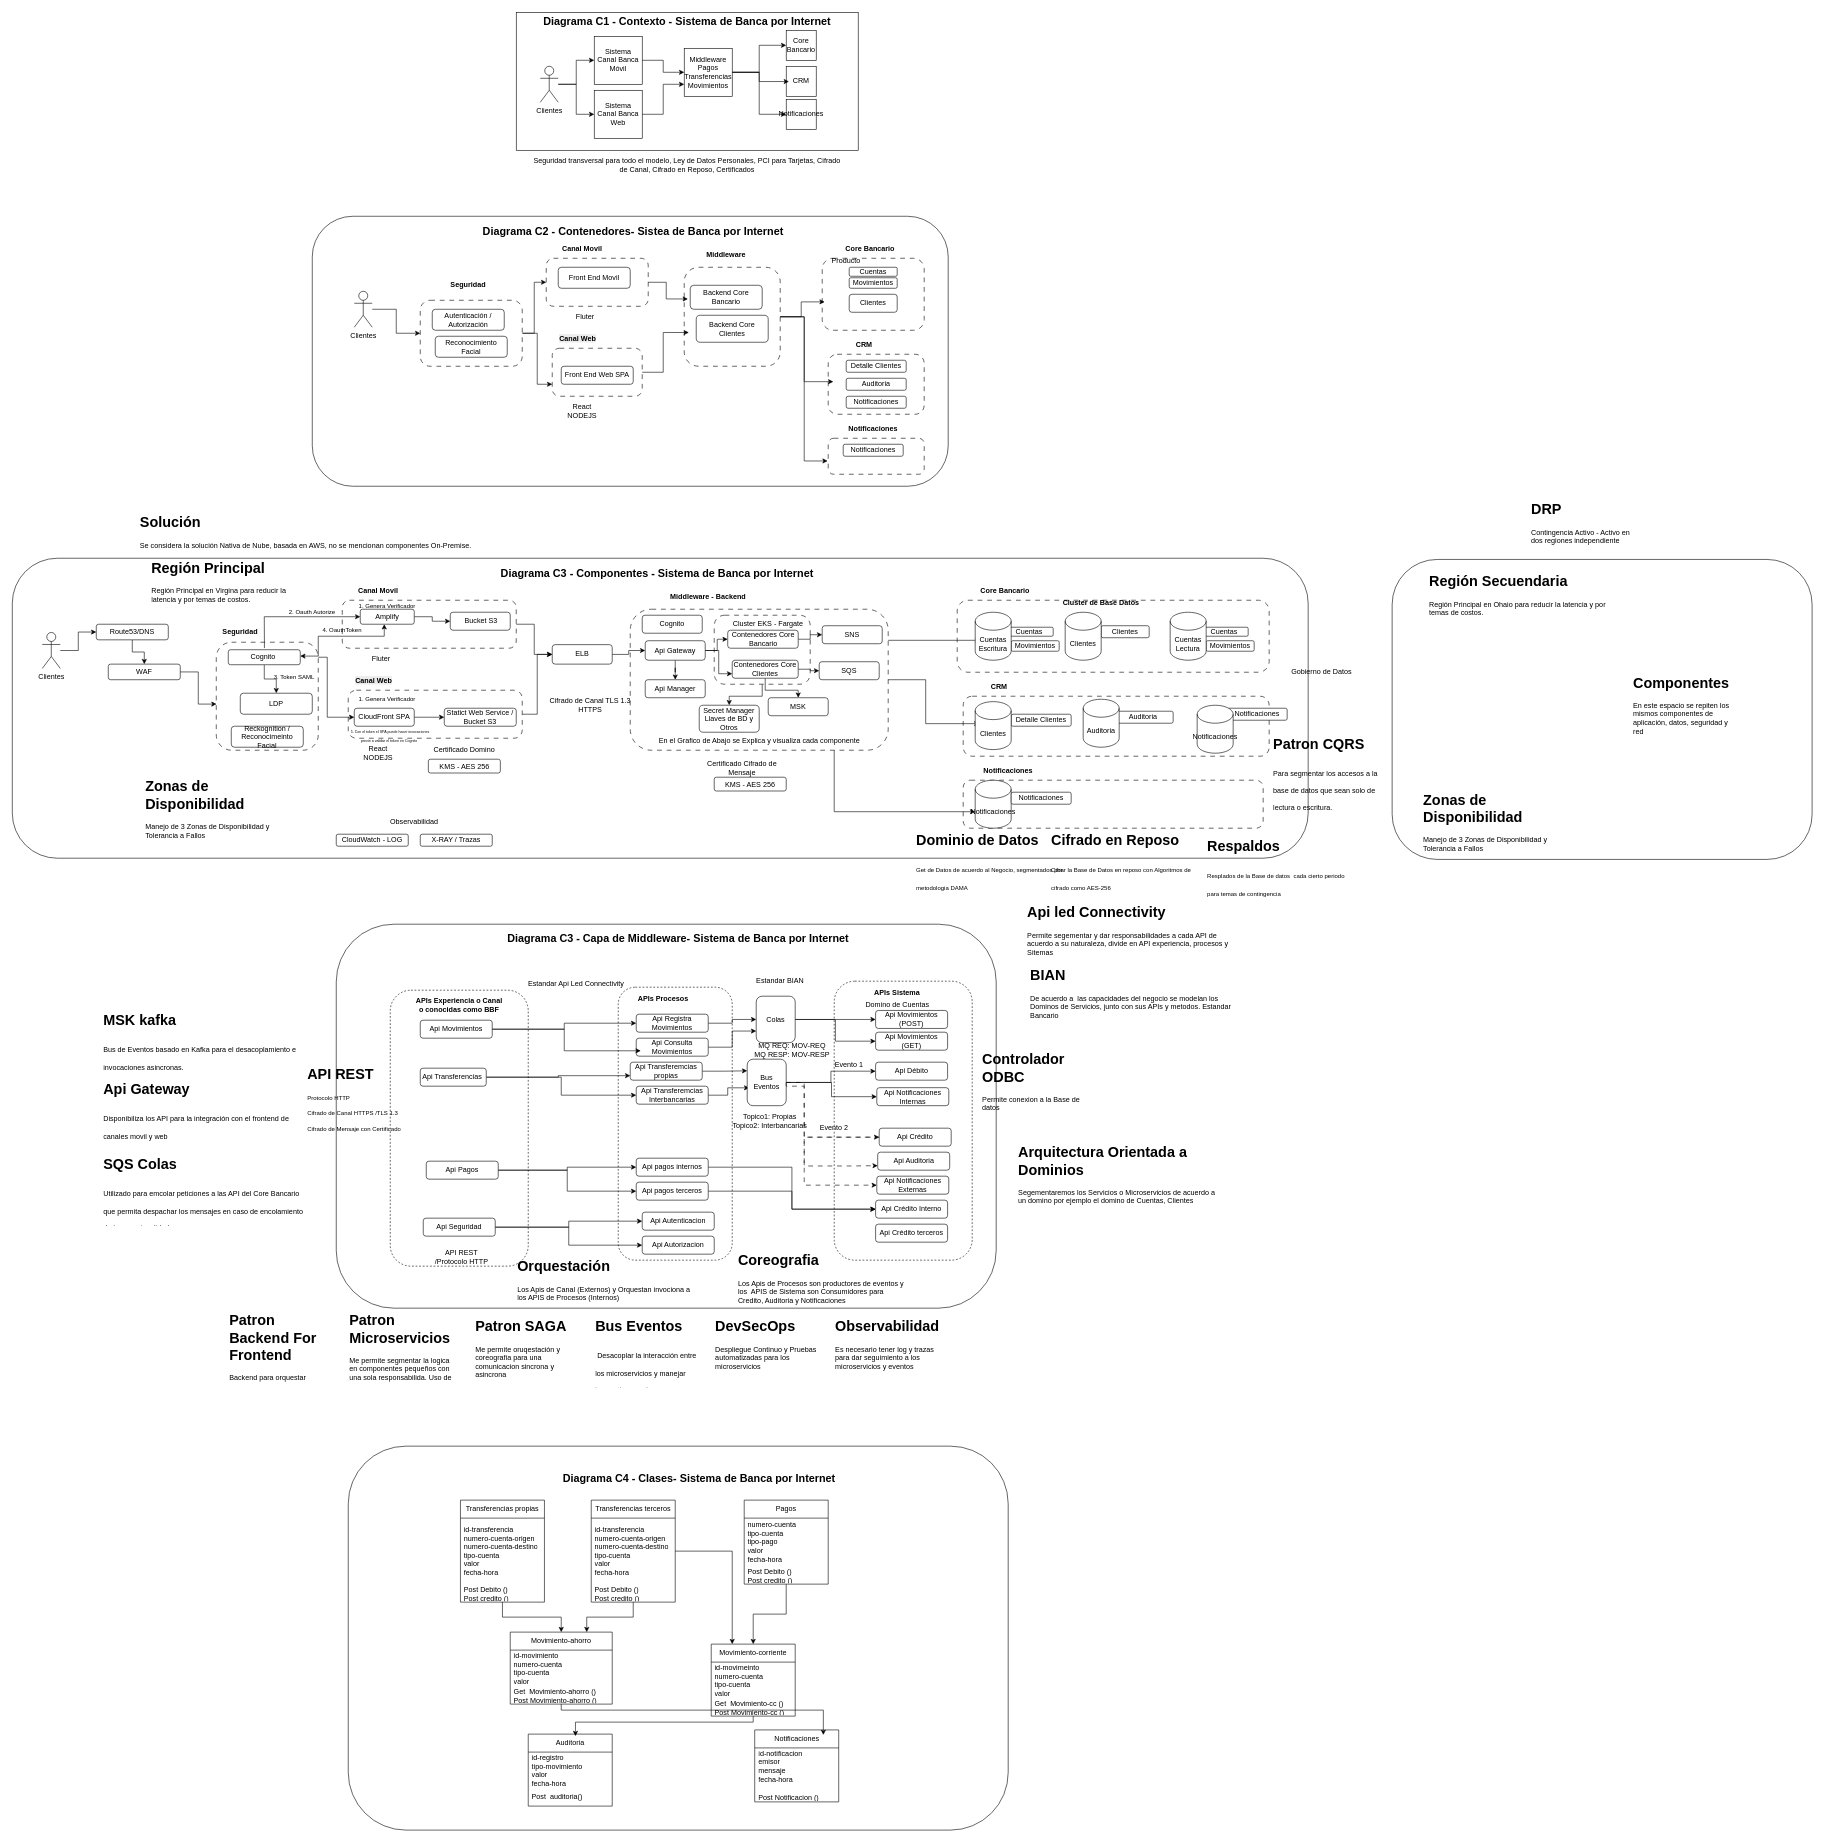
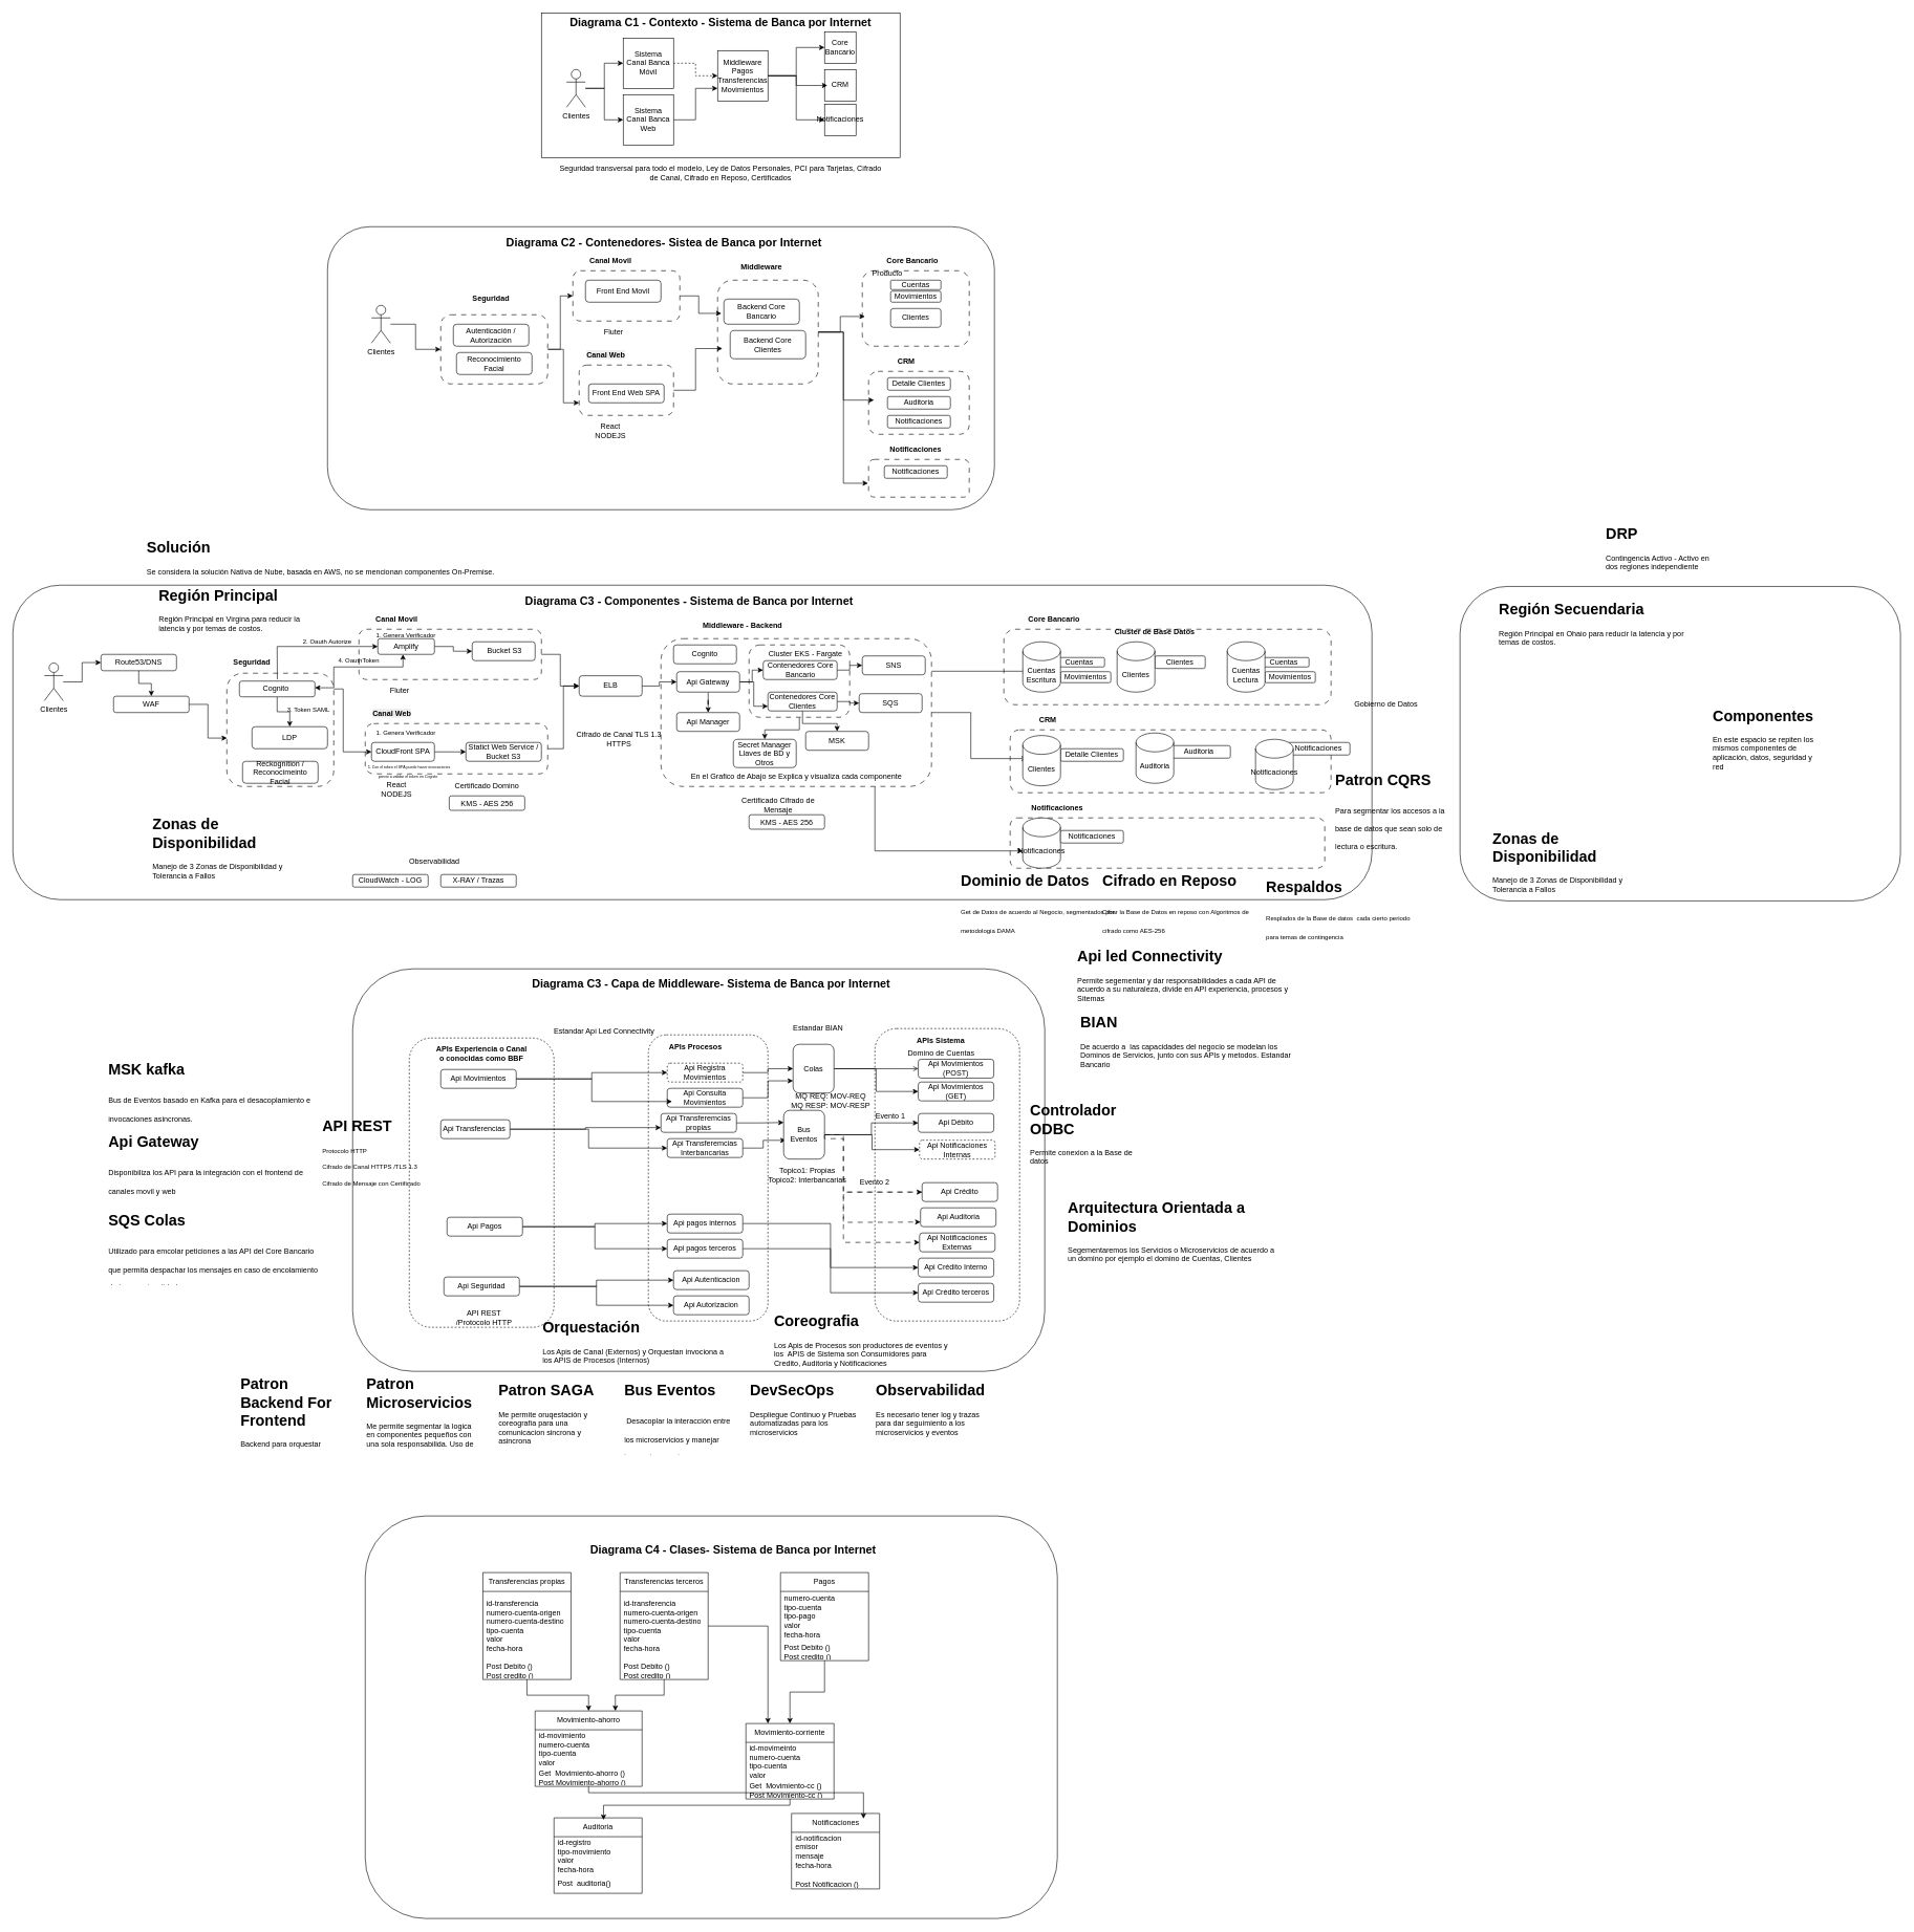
- <mxCell id="15" style="edgeStyle=orthogonalEdgeStyle;rounded=0;orthogonalLoop=1;jettySize=auto;html=1;entryX=0;entryY=0.5;entryDx=0;entryDy=0;" parent="1" source="16" target="22" edge="1"><mxGeometry relative="1" as="geometry" /></mxCell>
+ <mxCell id="15" style="edgeStyle=orthogonalEdgeStyle;rounded=0;orthogonalLoop=1;jettySize=auto;html=1;entryX=0;entryY=0.5;entryDx=0;entryDy=0;dashed=1;" parent="1" source="16" target="22" edge="1"><mxGeometry relative="1" as="geometry" /></mxCell>
- <mxCell id="210" style="edgeStyle=orthogonalEdgeStyle;rounded=0;orthogonalLoop=1;jettySize=auto;html=1;entryX=0;entryY=0.5;entryDx=0;entryDy=0;" edge="1" parent="1" source="212" target="138"><mxGeometry relative="1" as="geometry" /></mxCell>
+ <mxCell id="210" style="edgeStyle=orthogonalEdgeStyle;rounded=0;orthogonalLoop=1;jettySize=auto;html=1;entryX=0;entryY=0.5;entryDx=0;entryDy=0;endArrow=open;" edge="1" parent="1" source="212" target="138"><mxGeometry relative="1" as="geometry" /></mxCell>
- <mxCell id="61" value="Api Registra Movimientos" style="rounded=1;whiteSpace=wrap;html=1;" parent="1" vertex="1"><mxGeometry x="1060" y="1690" width="120" height="30" as="geometry" /></mxCell>
+ <mxCell id="61" value="Api Registra Movimientos" style="rounded=1;whiteSpace=wrap;html=1;dashed=1;" parent="1" vertex="1"><mxGeometry x="1060" y="1690" width="120" height="30" as="geometry" /></mxCell>
- <mxCell id="197" value="Api Notificaciones Internas" style="rounded=1;whiteSpace=wrap;html=1;" vertex="1" parent="1"><mxGeometry x="1461" y="1812.5" width="120" height="30" as="geometry" /></mxCell>
+ <mxCell id="197" value="Api Notificaciones Internas" style="rounded=1;whiteSpace=wrap;html=1;dashed=1;" vertex="1" parent="1"><mxGeometry x="1461" y="1812.5" width="120" height="30" as="geometry" /></mxCell>
- <mxCell id="67" style="edgeStyle=orthogonalEdgeStyle;rounded=0;orthogonalLoop=1;jettySize=auto;html=1;" parent="1" source="68" target="137" edge="1"><mxGeometry relative="1" as="geometry" /></mxCell>
+ <mxCell id="67" style="edgeStyle=orthogonalEdgeStyle;rounded=0;orthogonalLoop=1;jettySize=auto;html=1;entryX=0;entryY=0.5;entryDx=0;entryDy=0;" parent="1" source="68" target="144" edge="1"><mxGeometry relative="1" as="geometry" /></mxCell>
